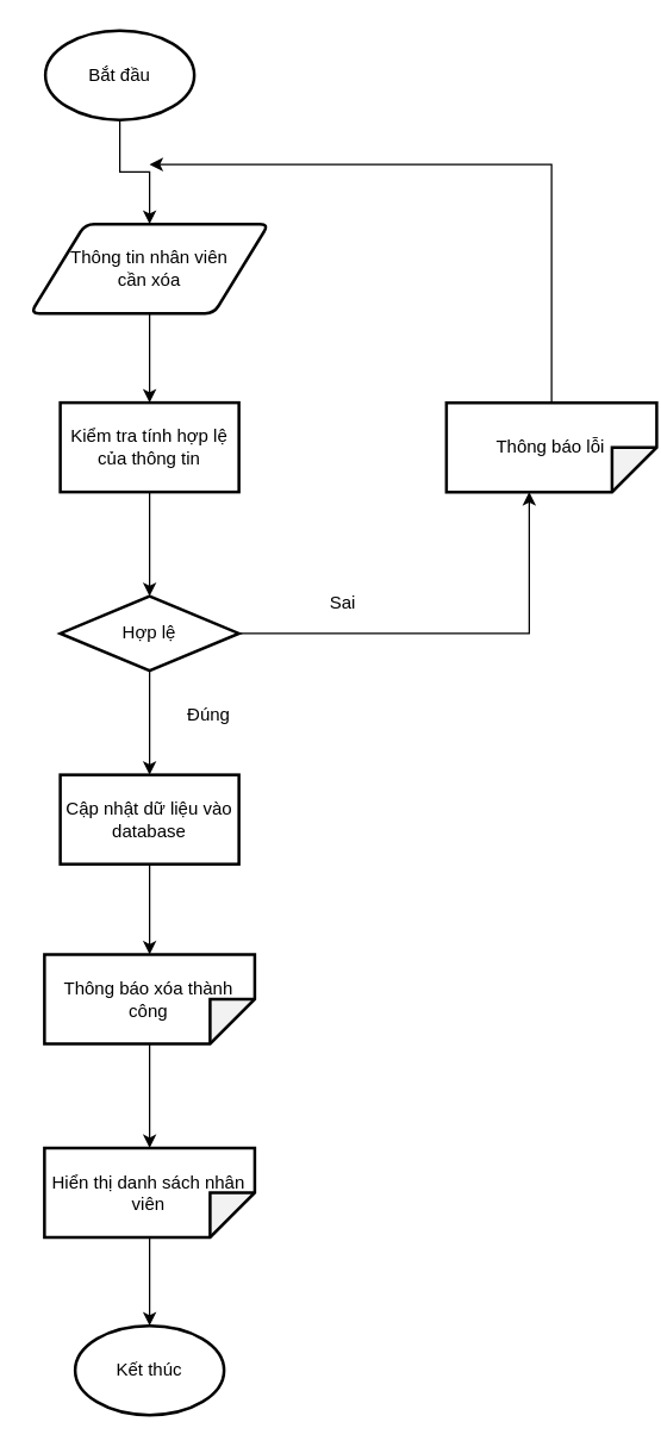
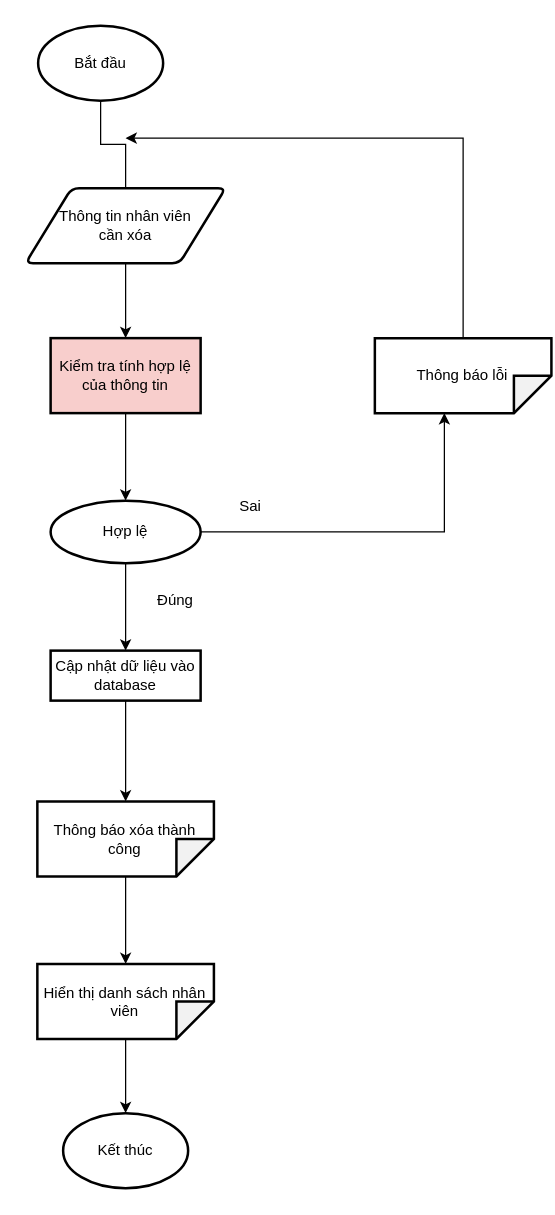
- <mxCell id="2" style="edgeStyle=orthogonalEdgeStyle;rounded=0;orthogonalLoop=1;jettySize=auto;html=1;entryX=0.5;entryY=0;entryDx=0;entryDy=0;" parent="1" source="3" target="6" edge="1"><mxGeometry relative="1" as="geometry" /></mxCell>
+ <mxCell id="2" style="edgeStyle=orthogonalEdgeStyle;rounded=0;orthogonalLoop=1;jettySize=auto;html=1;entryX=0.5;entryY=0;entryDx=0;entryDy=0;endArrow=none;" parent="1" source="3" target="6" edge="1"><mxGeometry relative="1" as="geometry" /></mxCell>
- <mxCell id="8" value="Kiểm tra tính hợp lệ của thông tin" style="rounded=0;whiteSpace=wrap;html=1;strokeWidth=2;" parent="1" vertex="1"><mxGeometry x="40" y="270" width="120" height="60" as="geometry" /></mxCell>
+ <mxCell id="8" value="Kiểm tra tính hợp lệ của thông tin" style="rounded=0;whiteSpace=wrap;html=1;strokeWidth=2;fillColor=#f8cecc;" parent="1" vertex="1"><mxGeometry x="40" y="270" width="120" height="60" as="geometry" /></mxCell>
- <mxCell id="16" value="Sai" style="text;html=1;strokeColor=none;fillColor=none;align=center;verticalAlign=middle;whiteSpace=wrap;rounded=0;" parent="1" vertex="1"><mxGeometry x="200" y="390" width="60" height="30" as="geometry" /></mxCell>
+ <mxCell id="16" value="Sai" style="text;html=1;strokeColor=none;fillColor=none;align=center;verticalAlign=middle;whiteSpace=wrap;rounded=0;" parent="1" vertex="1"><mxGeometry x="170" y="390" width="60" height="30" as="geometry" /></mxCell>
- <mxCell id="12" value="Hợp lệ" style="rhombus;whiteSpace=wrap;html=1;strokeWidth=2;" parent="1" vertex="1"><mxGeometry x="40" y="400" width="120" height="50" as="geometry" /></mxCell>
+ <mxCell id="12" value="Hợp lệ" style="ellipse;whiteSpace=wrap;html=1;strokeWidth=2;" parent="1" vertex="1"><mxGeometry x="40" y="400" width="120" height="50" as="geometry" /></mxCell>
- <mxCell id="19" value="Cập nhật dữ liệu vào database" style="rounded=0;whiteSpace=wrap;html=1;strokeWidth=2;" parent="1" vertex="1"><mxGeometry x="40" y="520" width="120" height="60" as="geometry" /></mxCell>
+ <mxCell id="19" value="Cập nhật dữ liệu vào database" style="rounded=0;whiteSpace=wrap;html=1;strokeWidth=2;" parent="1" vertex="1"><mxGeometry x="40" y="520" width="120" height="40" as="geometry" /></mxCell>
